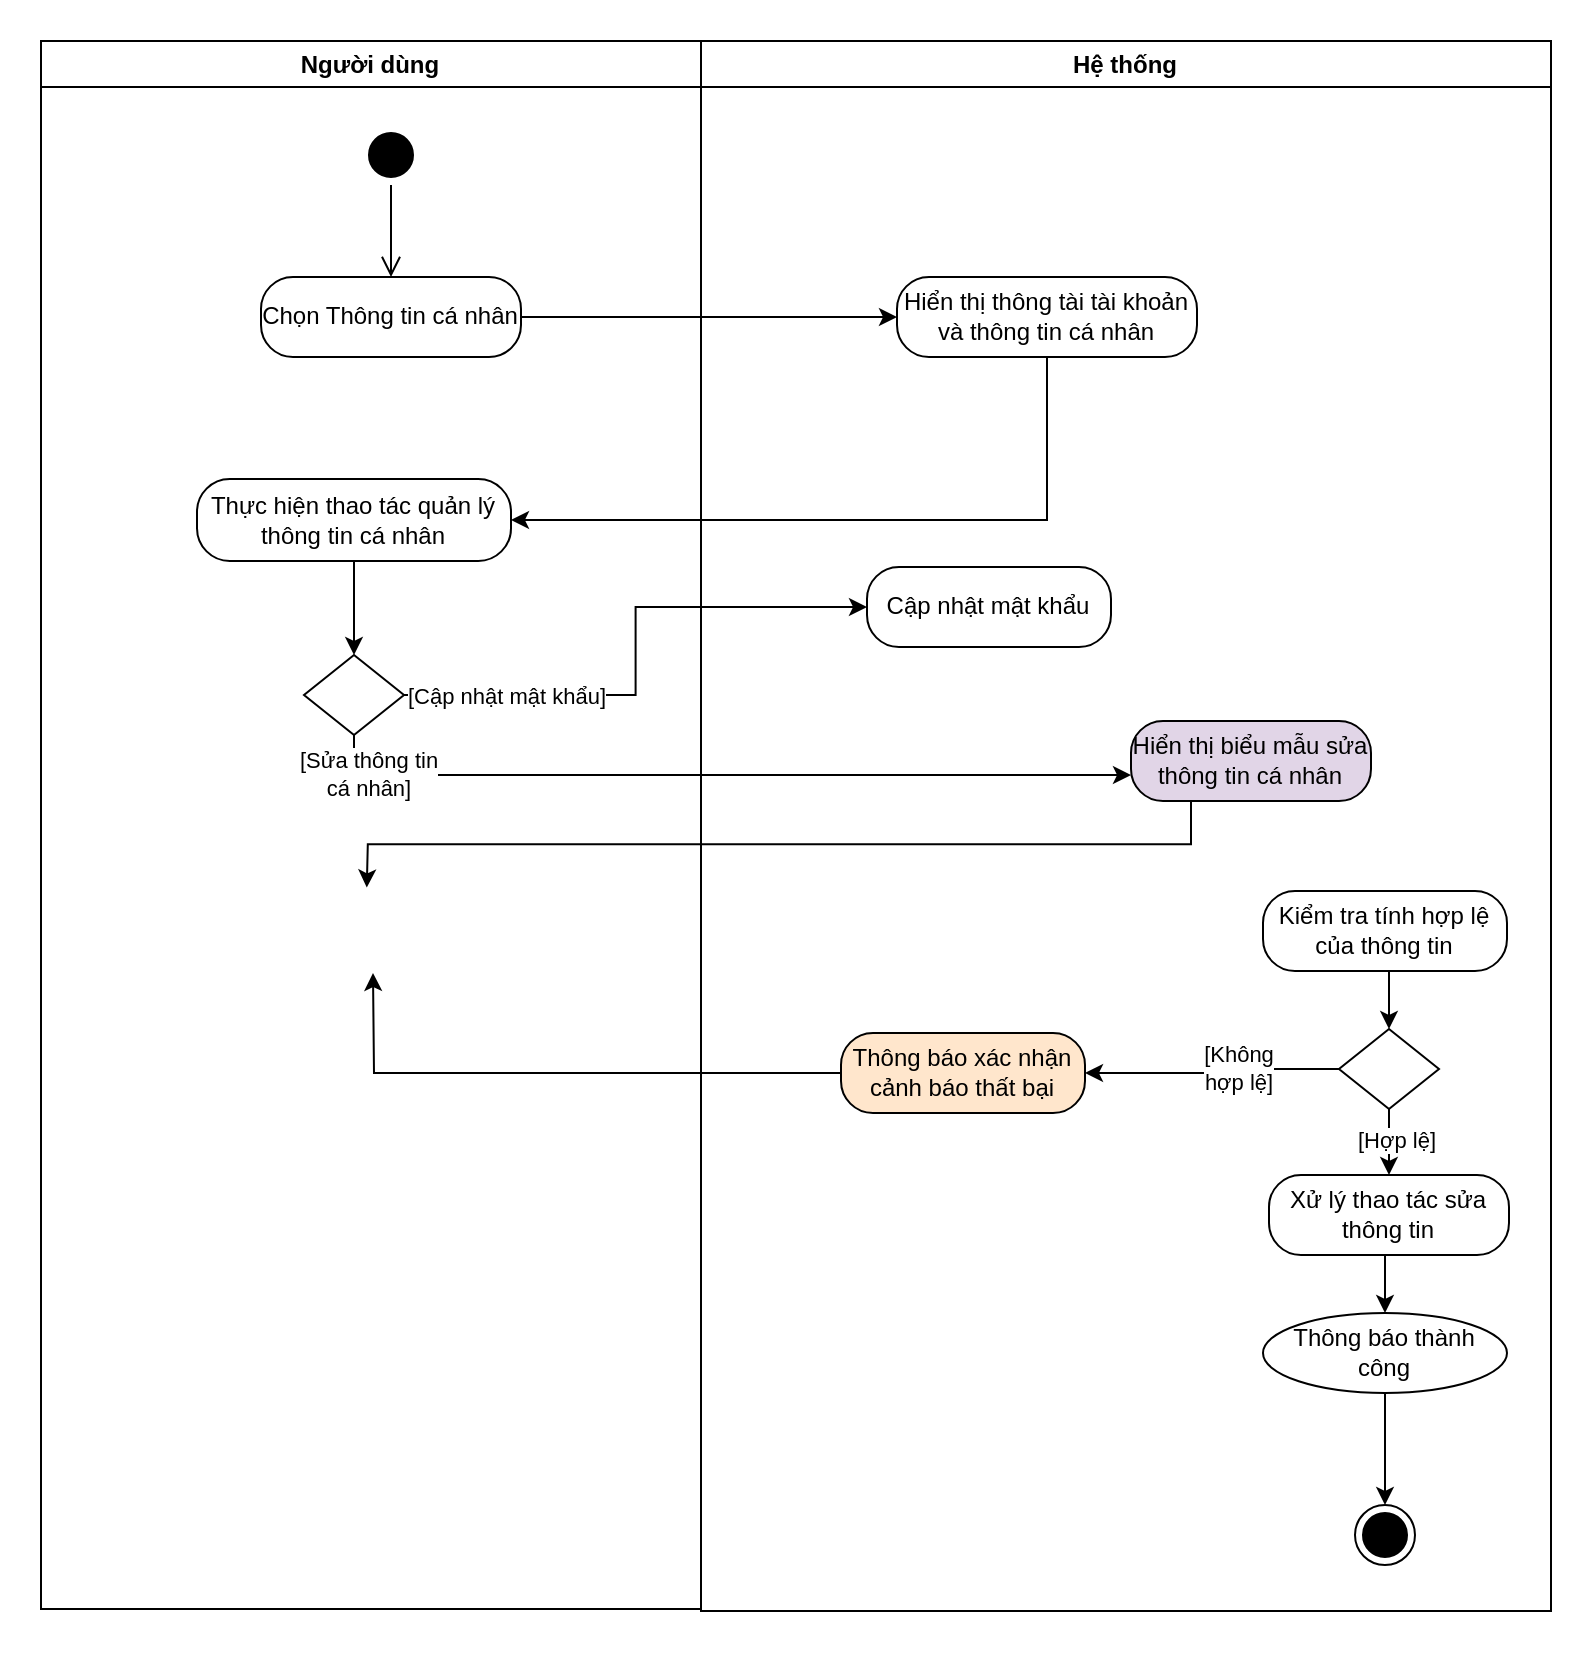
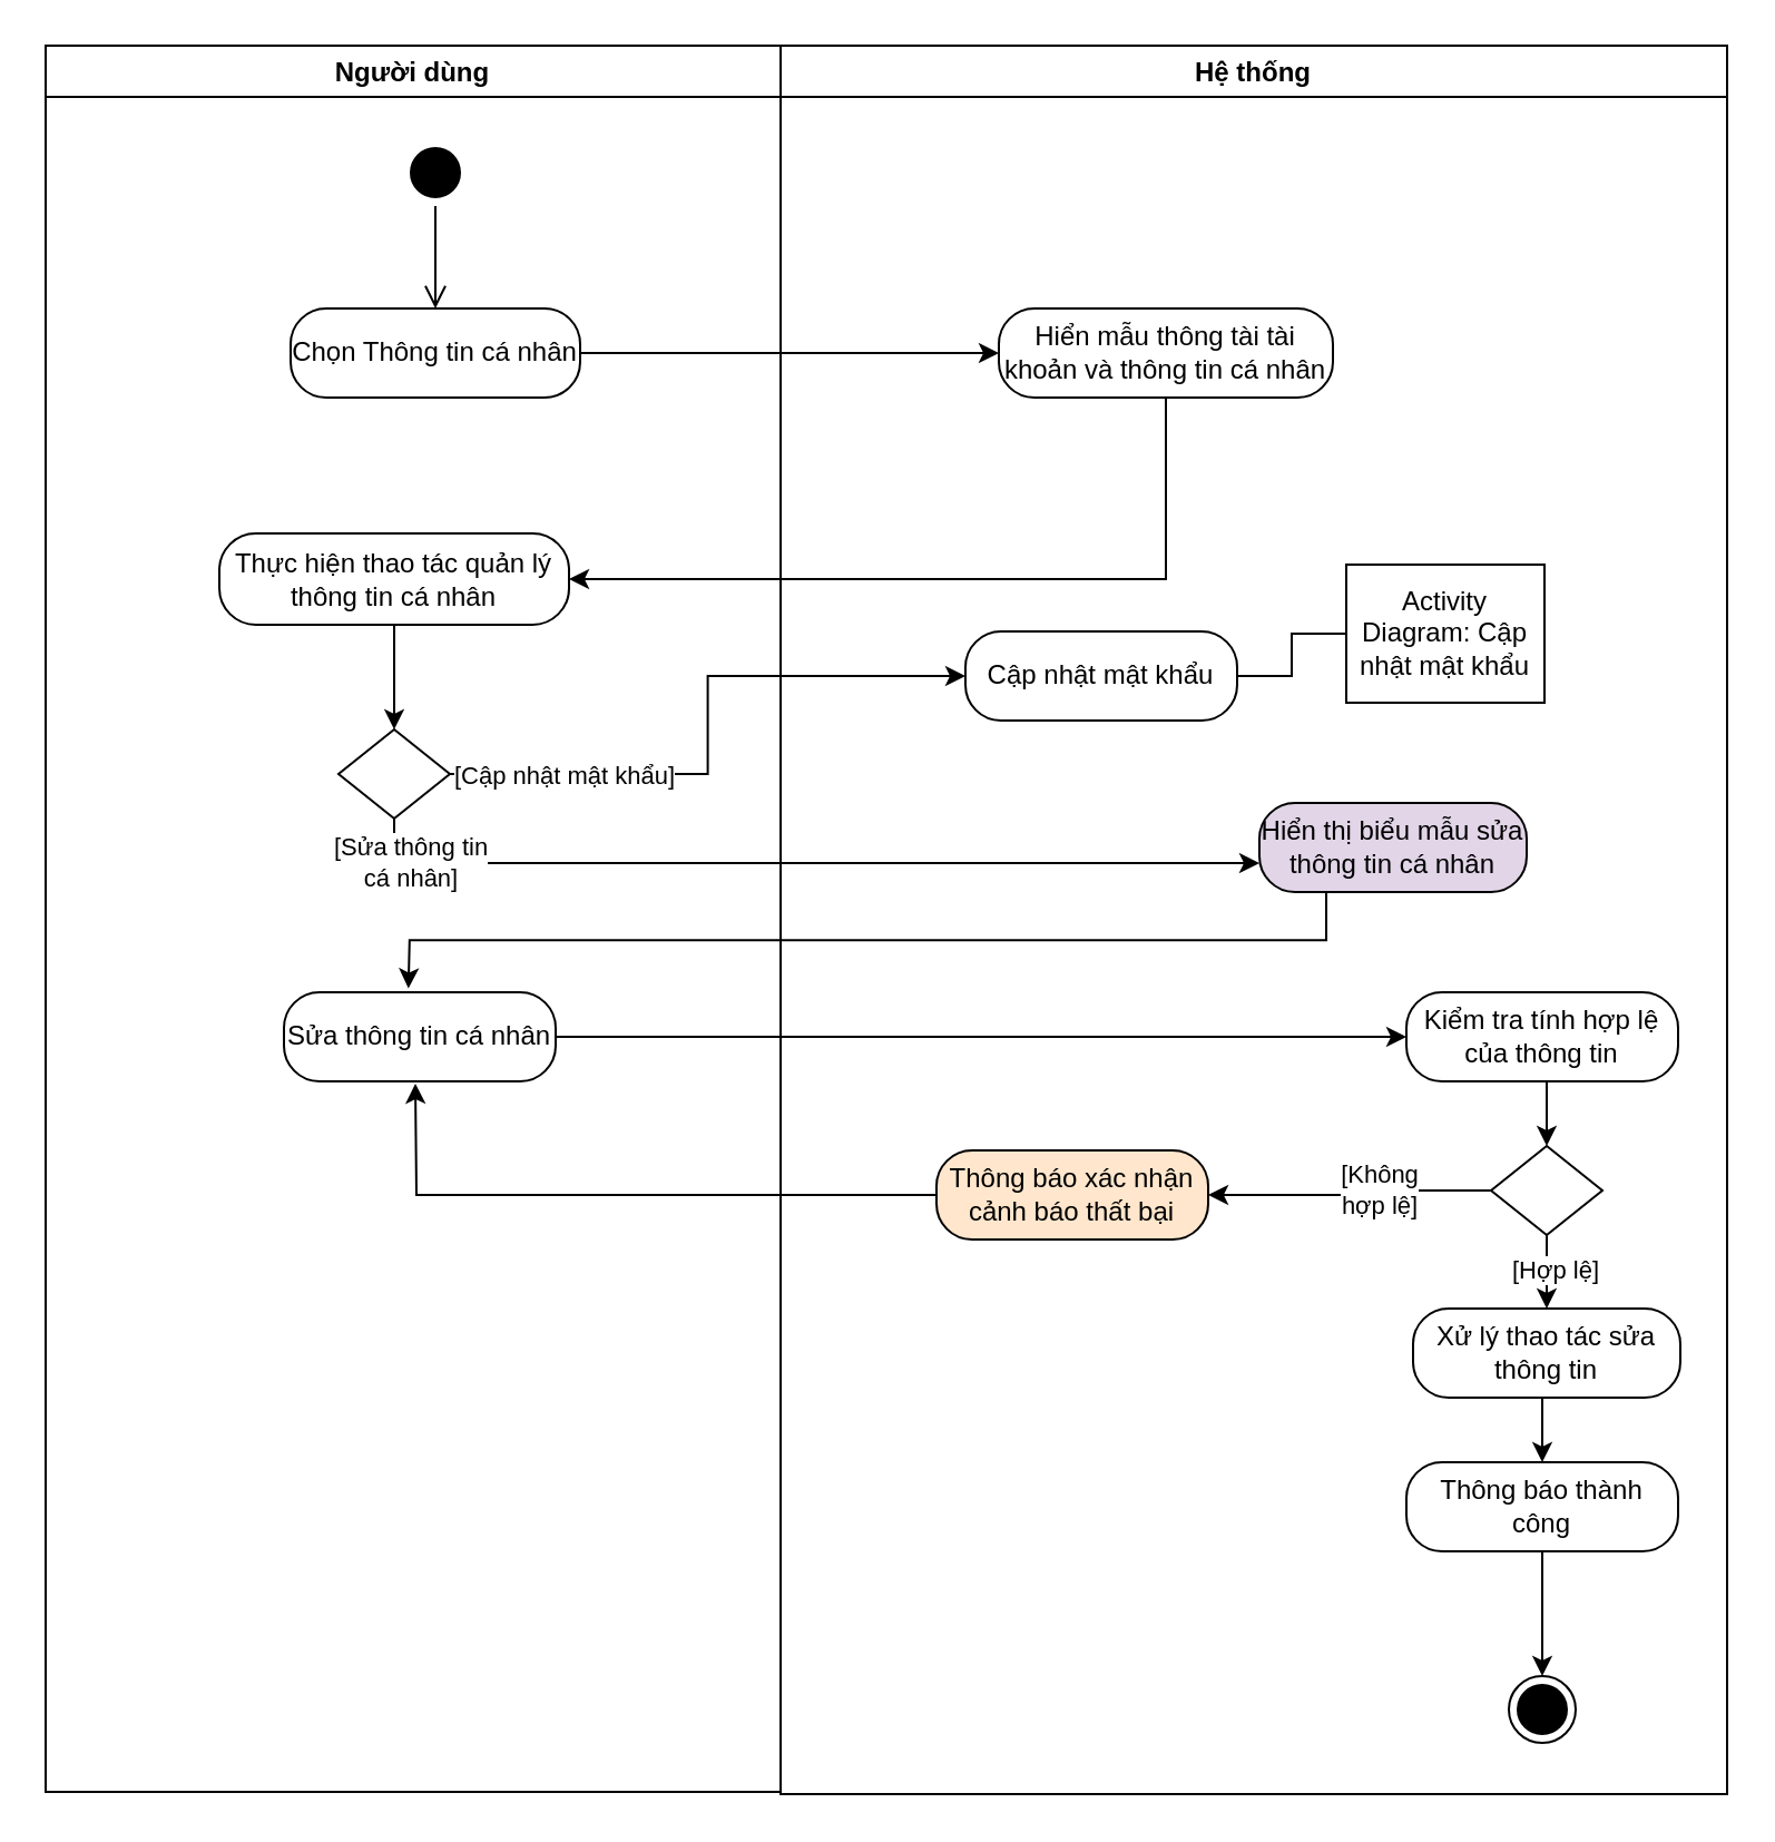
- <mxCell id="3" value="Hiển thị thông tài tài khoản và thông tin cá nhân" style="rounded=1;whiteSpace=wrap;html=1;arcSize=40;fontColor=#000000;fillColor=#FFFFFF;strokeColor=#000000;" vertex="1" parent="2"><mxGeometry x="98" y="118" width="150" height="40" as="geometry" /></mxCell>
+ <mxCell id="3" value="Hiển mẫu thông tài tài khoản và thông tin cá nhân" style="rounded=1;whiteSpace=wrap;html=1;arcSize=40;fontColor=#000000;fillColor=#FFFFFF;strokeColor=#000000;" vertex="1" parent="2"><mxGeometry x="98" y="118" width="150" height="40" as="geometry" /></mxCell>
+ <mxCell id="20" value="Activity Diagram: Cập nhật mật khẩu" style="shape=note;whiteSpace=wrap;html=1;backgroundOutline=1;darkOpacity=0.05;size=0;" vertex="1" parent="2"><mxGeometry x="254" y="233" width="89" height="62" as="geometry" /></mxCell>
+ <mxCell id="18" value="" style="edgeStyle=orthogonalEdgeStyle;rounded=0;orthogonalLoop=1;jettySize=auto;html=1;endArrow=none;startFill=0;" edge="1" parent="2" source="19" target="20"><mxGeometry relative="1" as="geometry" /></mxCell>
+ <mxCell id="30" value="Sửa thông tin cá nhân" style="rounded=1;whiteSpace=wrap;html=1;arcSize=40;fontColor=#000000;fillColor=#FFFFFF;strokeColor=#000000;" vertex="1" parent="23"><mxGeometry x="107" y="425" width="122" height="40" as="geometry" /></mxCell>
+ <mxCell id="37" style="edgeStyle=orthogonalEdgeStyle;rounded=0;orthogonalLoop=1;jettySize=auto;html=1;exitX=1;exitY=0.5;exitDx=0;exitDy=0;entryX=0;entryY=0.5;entryDx=0;entryDy=0;" edge="1" parent="1" source="30" target="22"><mxGeometry relative="1" as="geometry" /></mxCell>
- <mxCell id="13" value="Thông báo thành công" style="ellipse;whiteSpace=wrap;html=1;arcSize=40;fontColor=#000000;fillColor=#FFFFFF;strokeColor=#000000;" vertex="1" parent="2"><mxGeometry x="281" y="636" width="122" height="40" as="geometry" /></mxCell>
+ <mxCell id="13" value="Thông báo thành công" style="rounded=1;whiteSpace=wrap;html=1;arcSize=40;fontColor=#000000;fillColor=#FFFFFF;strokeColor=#000000;" vertex="1" parent="2"><mxGeometry x="281" y="636" width="122" height="40" as="geometry" /></mxCell>
